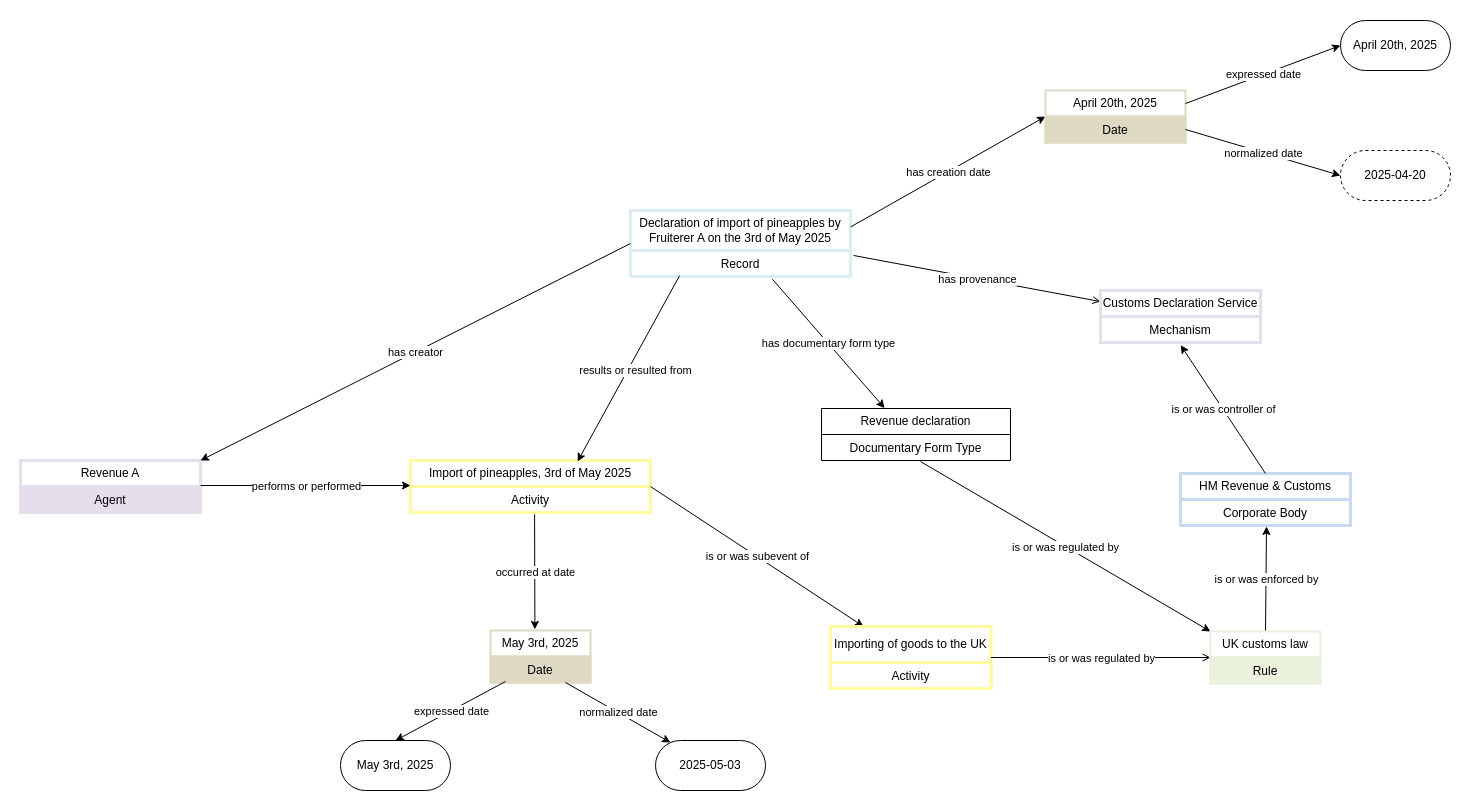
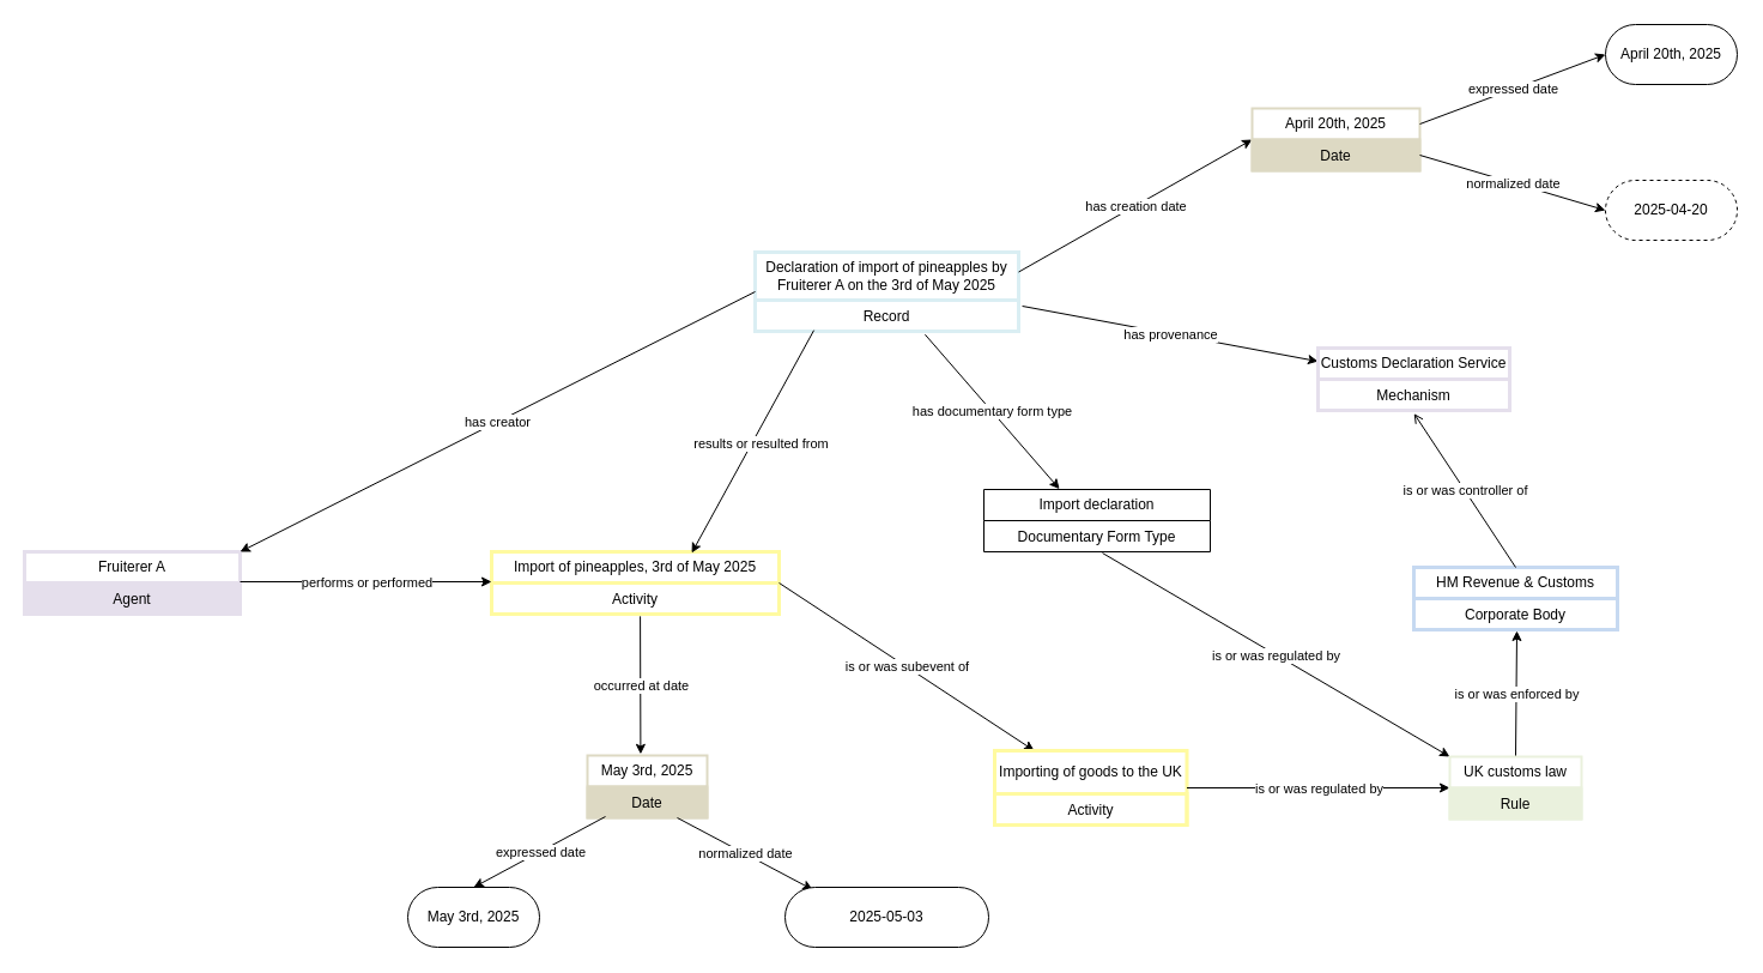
- <mxCell id="24" value="" style="endArrow=open;html=1;rounded=0;exitX=1.014;exitY=0.192;exitDx=0;exitDy=0;exitPerimeter=0;" parent="1" source="3" target="26" edge="1"><mxGeometry relative="1" as="geometry"><mxPoint x="320" y="220" as="sourcePoint" /><mxPoint x="400" y="180" as="targetPoint" /></mxGeometry></mxCell>
+ <mxCell id="24" value="" style="endArrow=classic;html=1;rounded=0;exitX=1.014;exitY=0.192;exitDx=0;exitDy=0;exitPerimeter=0;" parent="1" source="3" target="26" edge="1"><mxGeometry relative="1" as="geometry"><mxPoint x="320" y="220" as="sourcePoint" /><mxPoint x="400" y="180" as="targetPoint" /></mxGeometry></mxCell>
- <mxCell id="52" value="" style="endArrow=classic;html=1;rounded=0;entryX=0.501;entryY=1.1;entryDx=0;entryDy=0;entryPerimeter=0;exitX=0.5;exitY=0;exitDx=0;exitDy=0;" parent="1" source="46" target="27" edge="1"><mxGeometry relative="1" as="geometry"><mxPoint x="1100" y="433.41" as="sourcePoint" /><mxPoint x="1280" y="433.41" as="targetPoint" /></mxGeometry></mxCell>
+ <mxCell id="52" value="" style="endArrow=open;html=1;rounded=0;entryX=0.501;entryY=1.1;entryDx=0;entryDy=0;entryPerimeter=0;exitX=0.5;exitY=0;exitDx=0;exitDy=0;" parent="1" source="46" target="27" edge="1"><mxGeometry relative="1" as="geometry"><mxPoint x="1100" y="433.41" as="sourcePoint" /><mxPoint x="1280" y="433.41" as="targetPoint" /></mxGeometry></mxCell>
- <mxCell id="42" value="Revenue declaration" style="swimlane;fontStyle=0;childLayout=stackLayout;horizontal=1;startSize=26;fillColor=none;horizontalStack=0;resizeParent=1;resizeParentMax=0;resizeLast=0;collapsible=1;marginBottom=0;whiteSpace=wrap;html=1;" parent="1" vertex="1"><mxGeometry x="821" y="408" width="189" height="52" as="geometry"><mxRectangle x="981" y="570" width="50" height="40" as="alternateBounds" /></mxGeometry></mxCell>
+ <mxCell id="42" value="Import declaration" style="swimlane;fontStyle=0;childLayout=stackLayout;horizontal=1;startSize=26;fillColor=none;horizontalStack=0;resizeParent=1;resizeParentMax=0;resizeLast=0;collapsible=1;marginBottom=0;whiteSpace=wrap;html=1;" parent="1" vertex="1"><mxGeometry x="821" y="408" width="189" height="52" as="geometry"><mxRectangle x="981" y="570" width="50" height="40" as="alternateBounds" /></mxGeometry></mxCell>
- <mxCell id="4" value="Revenue A" style="swimlane;fontStyle=0;childLayout=stackLayout;horizontal=1;startSize=26;strokeColor=light-dark(#e5dfec, #27374c);strokeWidth=3;fillColor=none;horizontalStack=0;resizeParent=1;resizeParentMax=0;resizeLast=0;collapsible=1;marginBottom=0;whiteSpace=wrap;html=1;" parent="1" vertex="1"><mxGeometry x="20" y="460" width="180" height="52" as="geometry" /></mxCell>
+ <mxCell id="4" value="Fruiterer A" style="swimlane;fontStyle=0;childLayout=stackLayout;horizontal=1;startSize=26;strokeColor=light-dark(#e5dfec, #27374c);strokeWidth=3;fillColor=none;horizontalStack=0;resizeParent=1;resizeParentMax=0;resizeLast=0;collapsible=1;marginBottom=0;whiteSpace=wrap;html=1;" parent="1" vertex="1"><mxGeometry x="20" y="460" width="180" height="52" as="geometry" /></mxCell>
- <mxCell id="50" value="" style="endArrow=open;html=1;rounded=0;exitX=1;exitY=0.5;exitDx=0;exitDy=0;entryX=0;entryY=0.5;entryDx=0;entryDy=0;" parent="1" source="40" target="56" edge="1"><mxGeometry relative="1" as="geometry"><mxPoint x="1167" y="728" as="sourcePoint" /><mxPoint x="910" y="660" as="targetPoint" /></mxGeometry></mxCell>
+ <mxCell id="50" value="" style="endArrow=classic;html=1;rounded=0;exitX=1;exitY=0.5;exitDx=0;exitDy=0;entryX=0;entryY=0.5;entryDx=0;entryDy=0;" parent="1" source="40" target="56" edge="1"><mxGeometry relative="1" as="geometry"><mxPoint x="1167" y="728" as="sourcePoint" /><mxPoint x="910" y="660" as="targetPoint" /></mxGeometry></mxCell>
- <mxCell id="34" value="2025-05-03" style="html=1;whiteSpace=wrap;rounded=1;arcSize=50;" parent="1" vertex="1"><mxGeometry x="655" y="740" width="110" height="50" as="geometry" /></mxCell>
+ <mxCell id="34" value="2025-05-03" style="html=1;whiteSpace=wrap;rounded=1;arcSize=50;" parent="1" vertex="1"><mxGeometry x="655" y="740" width="170" height="50" as="geometry" /></mxCell>
